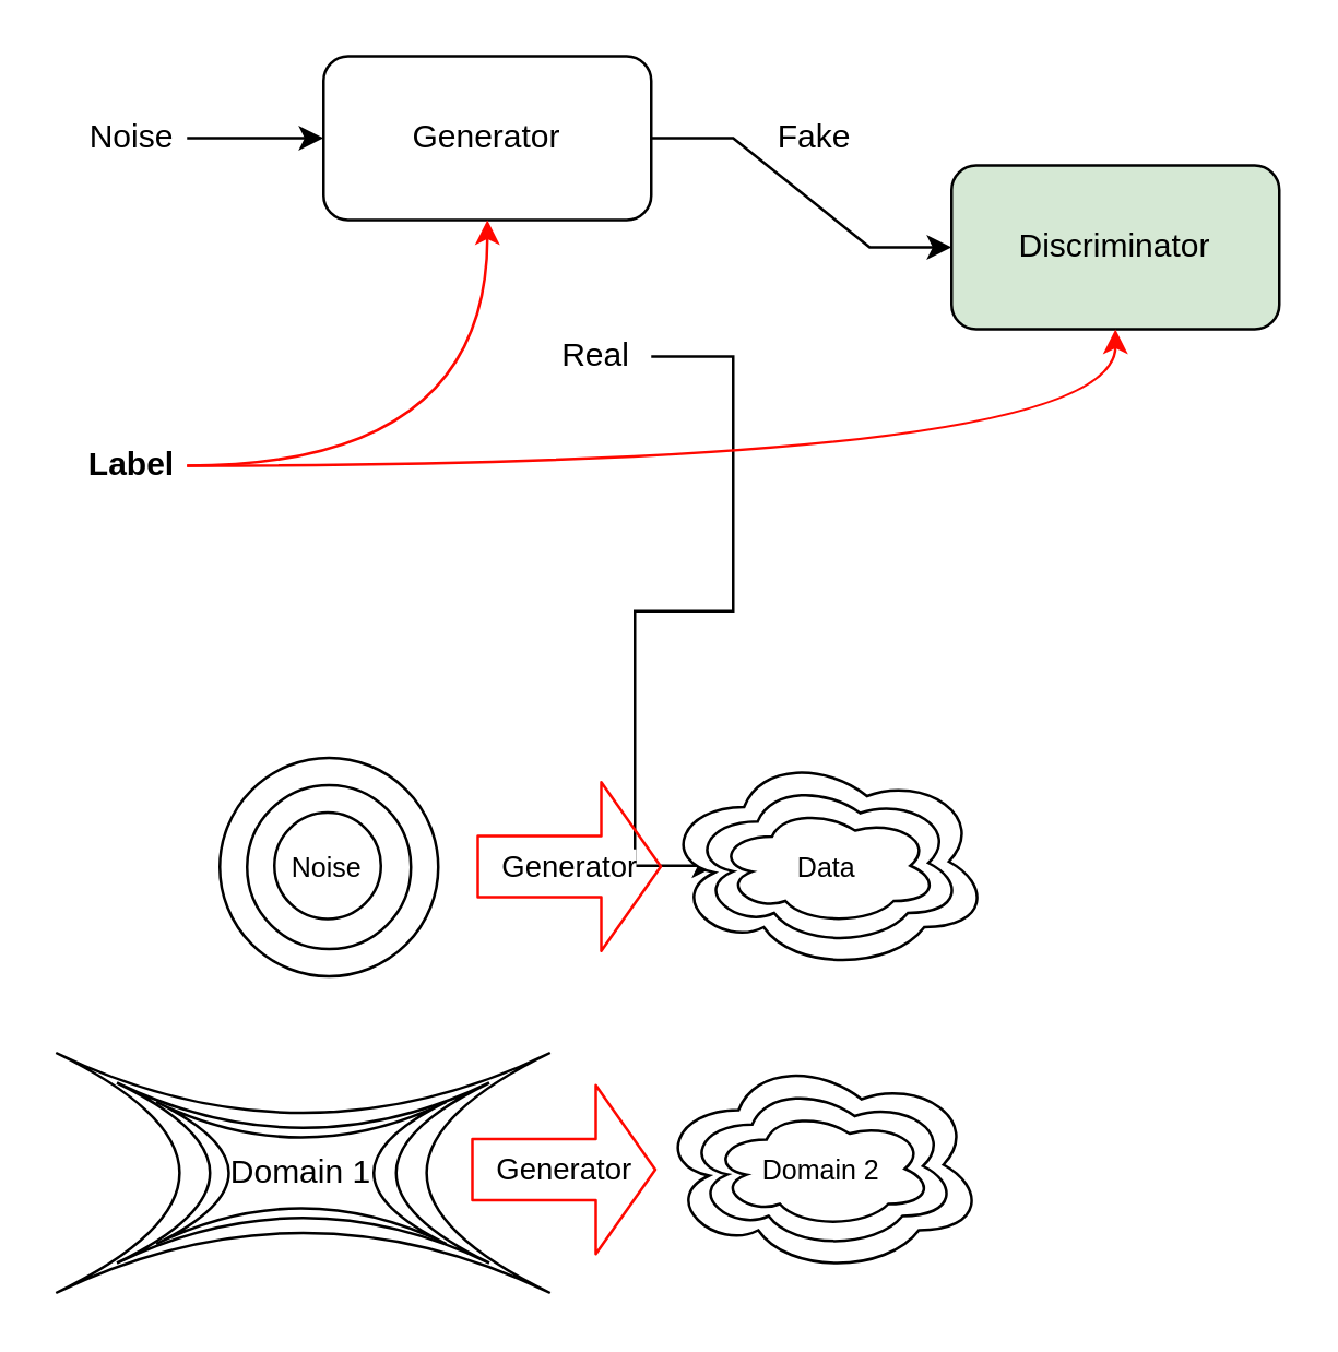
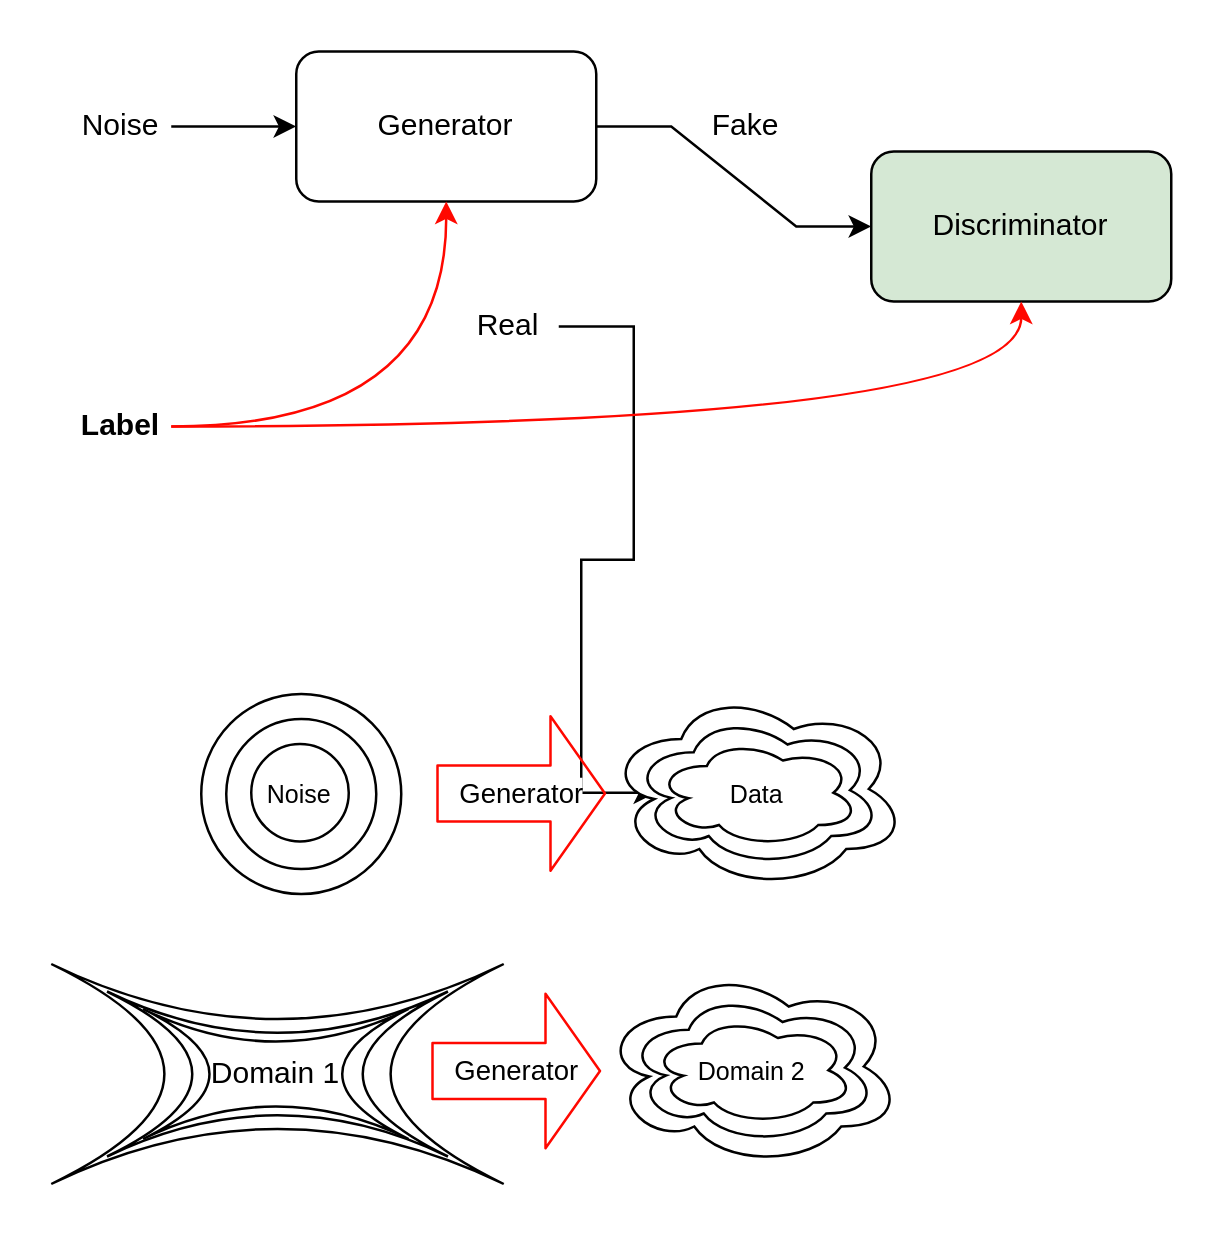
- <mxCell id="6" value="Real" style="text;html=1;strokeColor=none;fillColor=none;align=center;verticalAlign=middle;whiteSpace=wrap;rounded=0;" vertex="1" parent="1"><mxGeometry x="198" y="120" width="40" height="20" as="geometry" /></mxCell>
+ <mxCell id="6" value="Real" style="text;html=1;strokeColor=none;fillColor=none;align=center;verticalAlign=middle;whiteSpace=wrap;rounded=0;" vertex="1" parent="1"><mxGeometry x="183" y="120" width="40" height="20" as="geometry" /></mxCell>
